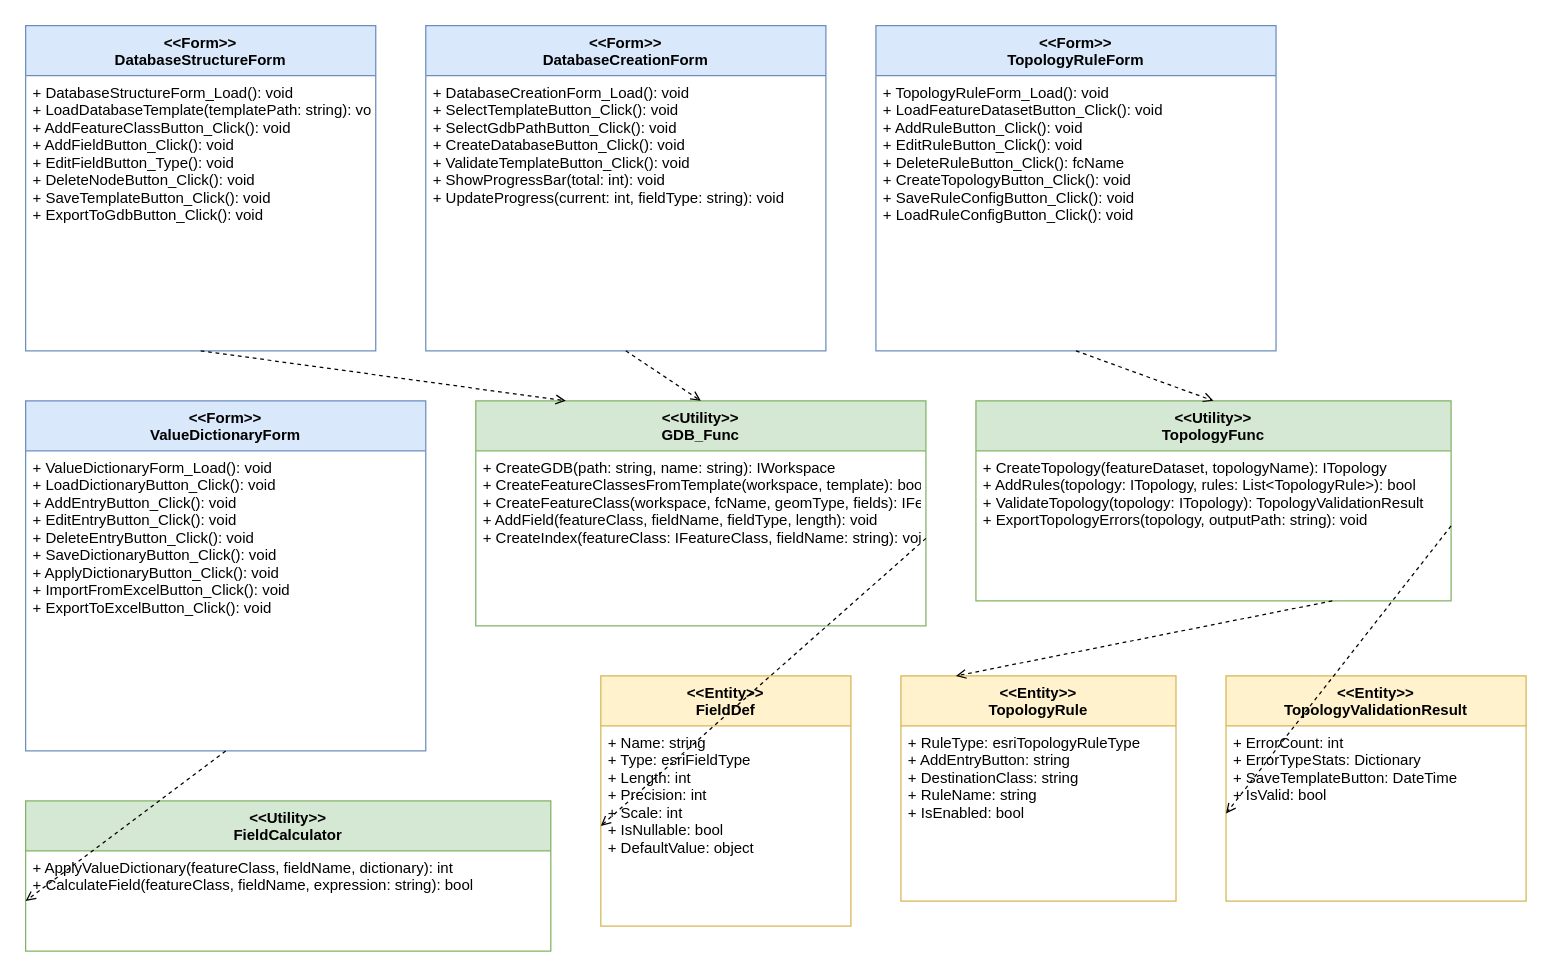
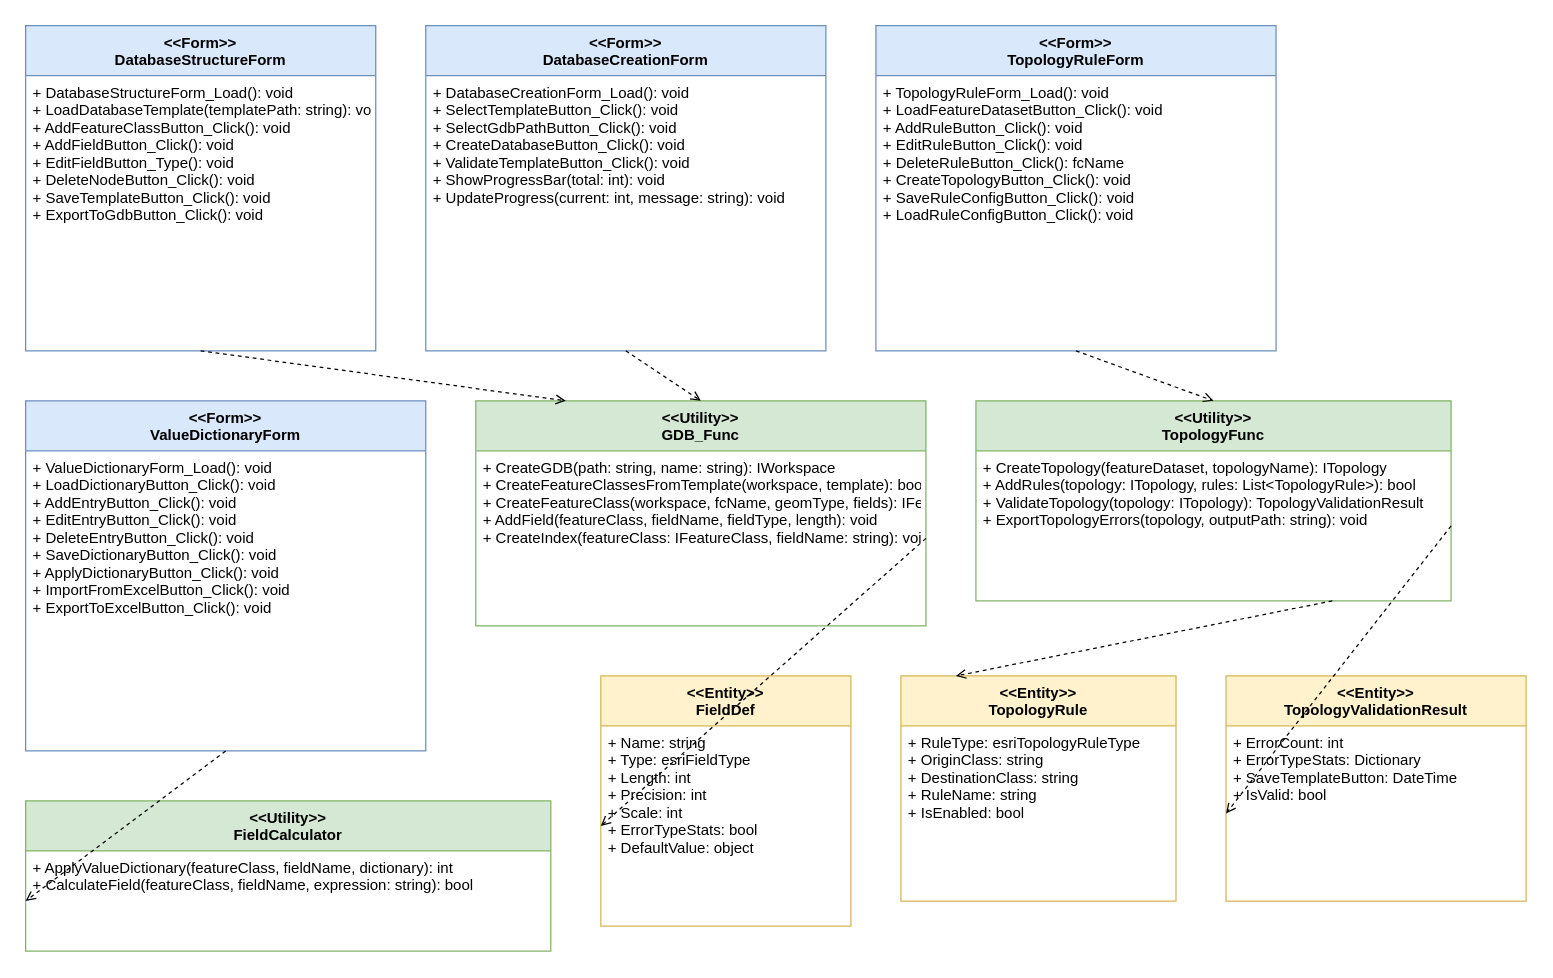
- <mxCell id="5" value="+ DatabaseCreationForm_Load(): void&#10;+ SelectTemplateButton_Click(): void&#10;+ SelectGdbPathButton_Click(): void&#10;+ CreateDatabaseButton_Click(): void&#10;+ ValidateTemplateButton_Click(): void&#10;+ ShowProgressBar(total: int): void&#10;+ UpdateProgress(current: int, fieldType: string): void" style="text;strokeColor=none;fillColor=none;align=left;verticalAlign=top;spacingLeft=4;spacingRight=4;overflow=hidden;rotatable=0;points=[[0,0.5],[1,0.5]];portConstraint=eastwest;" vertex="1" parent="4"><mxGeometry y="40" width="320" height="220" as="geometry" /></mxCell>
+ <mxCell id="5" value="+ DatabaseCreationForm_Load(): void&#10;+ SelectTemplateButton_Click(): void&#10;+ SelectGdbPathButton_Click(): void&#10;+ CreateDatabaseButton_Click(): void&#10;+ ValidateTemplateButton_Click(): void&#10;+ ShowProgressBar(total: int): void&#10;+ UpdateProgress(current: int, message: string): void" style="text;strokeColor=none;fillColor=none;align=left;verticalAlign=top;spacingLeft=4;spacingRight=4;overflow=hidden;rotatable=0;points=[[0,0.5],[1,0.5]];portConstraint=eastwest;" vertex="1" parent="4"><mxGeometry y="40" width="320" height="220" as="geometry" /></mxCell>
- <mxCell id="17" value="+ Name: string&#10;+ Type: esriFieldType&#10;+ Length: int&#10;+ Precision: int&#10;+ Scale: int&#10;+ IsNullable: bool&#10;+ DefaultValue: object" style="text;strokeColor=none;fillColor=none;align=left;verticalAlign=top;spacingLeft=4;spacingRight=4;overflow=hidden;rotatable=0;points=[[0,0.5],[1,0.5]];portConstraint=eastwest;" vertex="1" parent="16"><mxGeometry y="40" width="200" height="160" as="geometry" /></mxCell>
+ <mxCell id="17" value="+ Name: string&#10;+ Type: esriFieldType&#10;+ Length: int&#10;+ Precision: int&#10;+ Scale: int&#10;+ ErrorTypeStats: bool&#10;+ DefaultValue: object" style="text;strokeColor=none;fillColor=none;align=left;verticalAlign=top;spacingLeft=4;spacingRight=4;overflow=hidden;rotatable=0;points=[[0,0.5],[1,0.5]];portConstraint=eastwest;" vertex="1" parent="16"><mxGeometry y="40" width="200" height="160" as="geometry" /></mxCell>
- <mxCell id="19" value="+ RuleType: esriTopologyRuleType&#10;+ AddEntryButton: string&#10;+ DestinationClass: string&#10;+ RuleName: string&#10;+ IsEnabled: bool" style="text;strokeColor=none;fillColor=none;align=left;verticalAlign=top;spacingLeft=4;spacingRight=4;overflow=hidden;rotatable=0;points=[[0,0.5],[1,0.5]];portConstraint=eastwest;" vertex="1" parent="18"><mxGeometry y="40" width="220" height="140" as="geometry" /></mxCell>
+ <mxCell id="19" value="+ RuleType: esriTopologyRuleType&#10;+ OriginClass: string&#10;+ DestinationClass: string&#10;+ RuleName: string&#10;+ IsEnabled: bool" style="text;strokeColor=none;fillColor=none;align=left;verticalAlign=top;spacingLeft=4;spacingRight=4;overflow=hidden;rotatable=0;points=[[0,0.5],[1,0.5]];portConstraint=eastwest;" vertex="1" parent="18"><mxGeometry y="40" width="220" height="140" as="geometry" /></mxCell>
